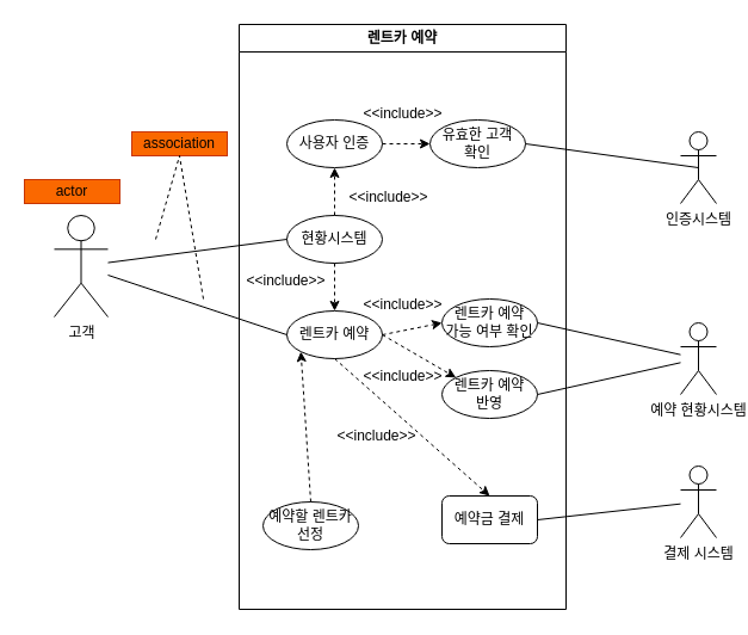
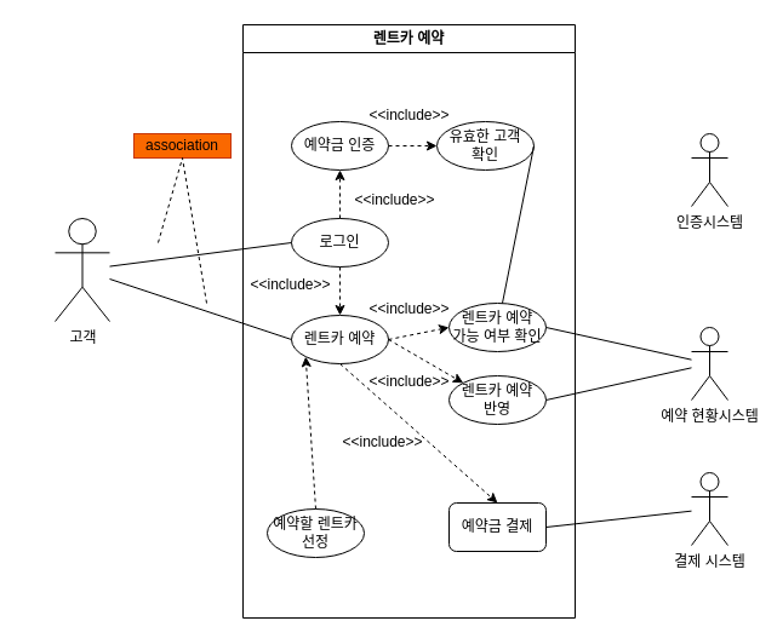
- <mxCell id="6" value="사용자 인증" style="ellipse;whiteSpace=wrap;html=1;" parent="3" vertex="1"><mxGeometry x="40" y="80" width="80" height="40" as="geometry" /></mxCell>
+ <mxCell id="6" value="예약금 인증" style="ellipse;whiteSpace=wrap;html=1;" parent="3" vertex="1"><mxGeometry x="40" y="80" width="80" height="40" as="geometry" /></mxCell>
- <mxCell id="26" value="" style="endArrow=none;html=1;rounded=0;entryX=0.5;entryY=0.5;entryDx=0;entryDy=0;entryPerimeter=0;exitX=1;exitY=0.5;exitDx=0;exitDy=0;" parent="1" source="4" target="25" edge="1"><mxGeometry width="50" height="50" relative="1" as="geometry"><mxPoint x="350" y="380" as="sourcePoint" /><mxPoint x="400" y="330" as="targetPoint" /></mxGeometry></mxCell>
+ <mxCell id="26" value="" style="endArrow=none;html=1;rounded=0;exitX=1;exitY=0.5;exitDx=0;exitDy=0;" parent="1" source="4" target="14" edge="1"><mxGeometry width="50" height="50" relative="1" as="geometry"><mxPoint x="350" y="380" as="sourcePoint" /><mxPoint x="400" y="330" as="targetPoint" /></mxGeometry></mxCell>
- <mxCell id="27" value="actor" style="rounded=0;whiteSpace=wrap;html=1;fillColor=#fa6800;fontColor=#000000;strokeColor=#C73500;" parent="1" vertex="1"><mxGeometry x="20" y="150" width="80" height="20" as="geometry" /></mxCell>
- <mxCell id="5" value="현황시스템" style="ellipse;whiteSpace=wrap;html=1;" parent="3" vertex="1"><mxGeometry x="40" y="160" width="80" height="40" as="geometry" /></mxCell>
+ <mxCell id="5" value="로그인" style="ellipse;whiteSpace=wrap;html=1;" parent="3" vertex="1"><mxGeometry x="40" y="160" width="80" height="40" as="geometry" /></mxCell>
